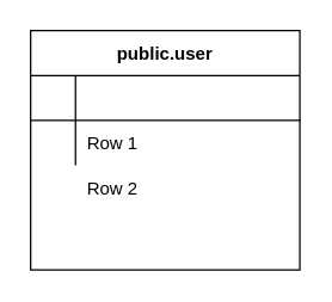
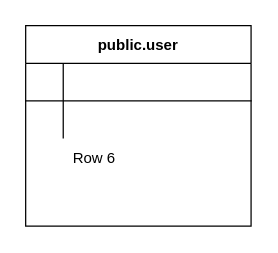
- <mxCell id="6" value="Row 1" style="shape=partialRectangle;connectable=0;fillColor=none;top=0;left=0;bottom=0;right=0;align=left;spacingLeft=6;overflow=hidden;" vertex="1" parent="4"><mxGeometry x="30" width="150" height="30" as="geometry"><mxRectangle width="150" height="30" as="alternateBounds" /></mxGeometry></mxCell>
- <mxCell id="9" value="Row 2" style="shape=partialRectangle;connectable=0;fillColor=none;top=0;left=0;bottom=0;right=0;align=left;spacingLeft=6;overflow=hidden;" vertex="1" parent="7"><mxGeometry x="30" width="150" height="30" as="geometry"><mxRectangle width="150" height="30" as="alternateBounds" /></mxGeometry></mxCell>
+ <mxCell id="9" value="Row 6" style="shape=partialRectangle;connectable=0;fillColor=none;top=0;left=0;bottom=0;right=0;align=left;spacingLeft=6;overflow=hidden;" vertex="1" parent="7"><mxGeometry x="30" width="150" height="30" as="geometry"><mxRectangle width="150" height="30" as="alternateBounds" /></mxGeometry></mxCell>
